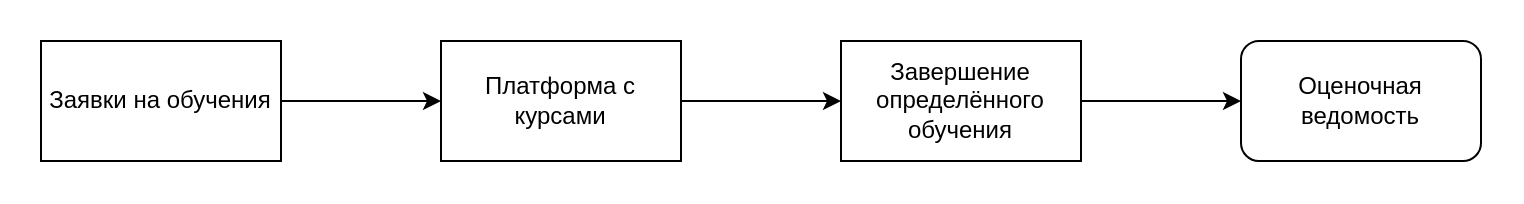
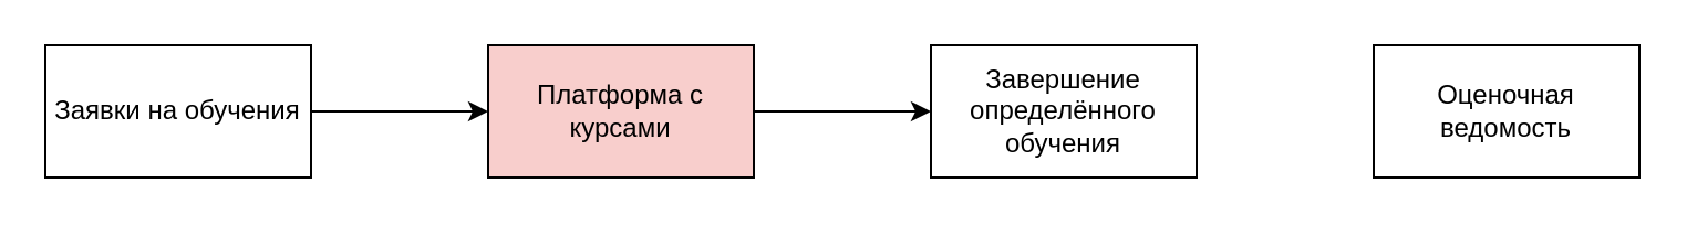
- <mxCell id="5" value="Платформа с курсами" style="whiteSpace=wrap;html=1;rounded=0;" vertex="1" parent="1"><mxGeometry x="220" y="20" width="120" height="60" as="geometry" /></mxCell>
+ <mxCell id="5" value="Платформа с курсами" style="whiteSpace=wrap;html=1;rounded=0;fillColor=#f8cecc;" vertex="1" parent="1"><mxGeometry x="220" y="20" width="120" height="60" as="geometry" /></mxCell>
- <mxCell id="6" value="" style="edgeStyle=orthogonalEdgeStyle;rounded=0;orthogonalLoop=1;jettySize=auto;html=1;" edge="1" parent="1" source="7" target="8"><mxGeometry relative="1" as="geometry" /></mxCell>
- <mxCell id="8" value="Оценочная ведомость" style="whiteSpace=wrap;html=1;rounded=1;" vertex="1" parent="1"><mxGeometry x="620" y="20" width="120" height="60" as="geometry" /></mxCell>
+ <mxCell id="8" value="Оценочная ведомость" style="whiteSpace=wrap;html=1;rounded=0;" vertex="1" parent="1"><mxGeometry x="620" y="20" width="120" height="60" as="geometry" /></mxCell>
